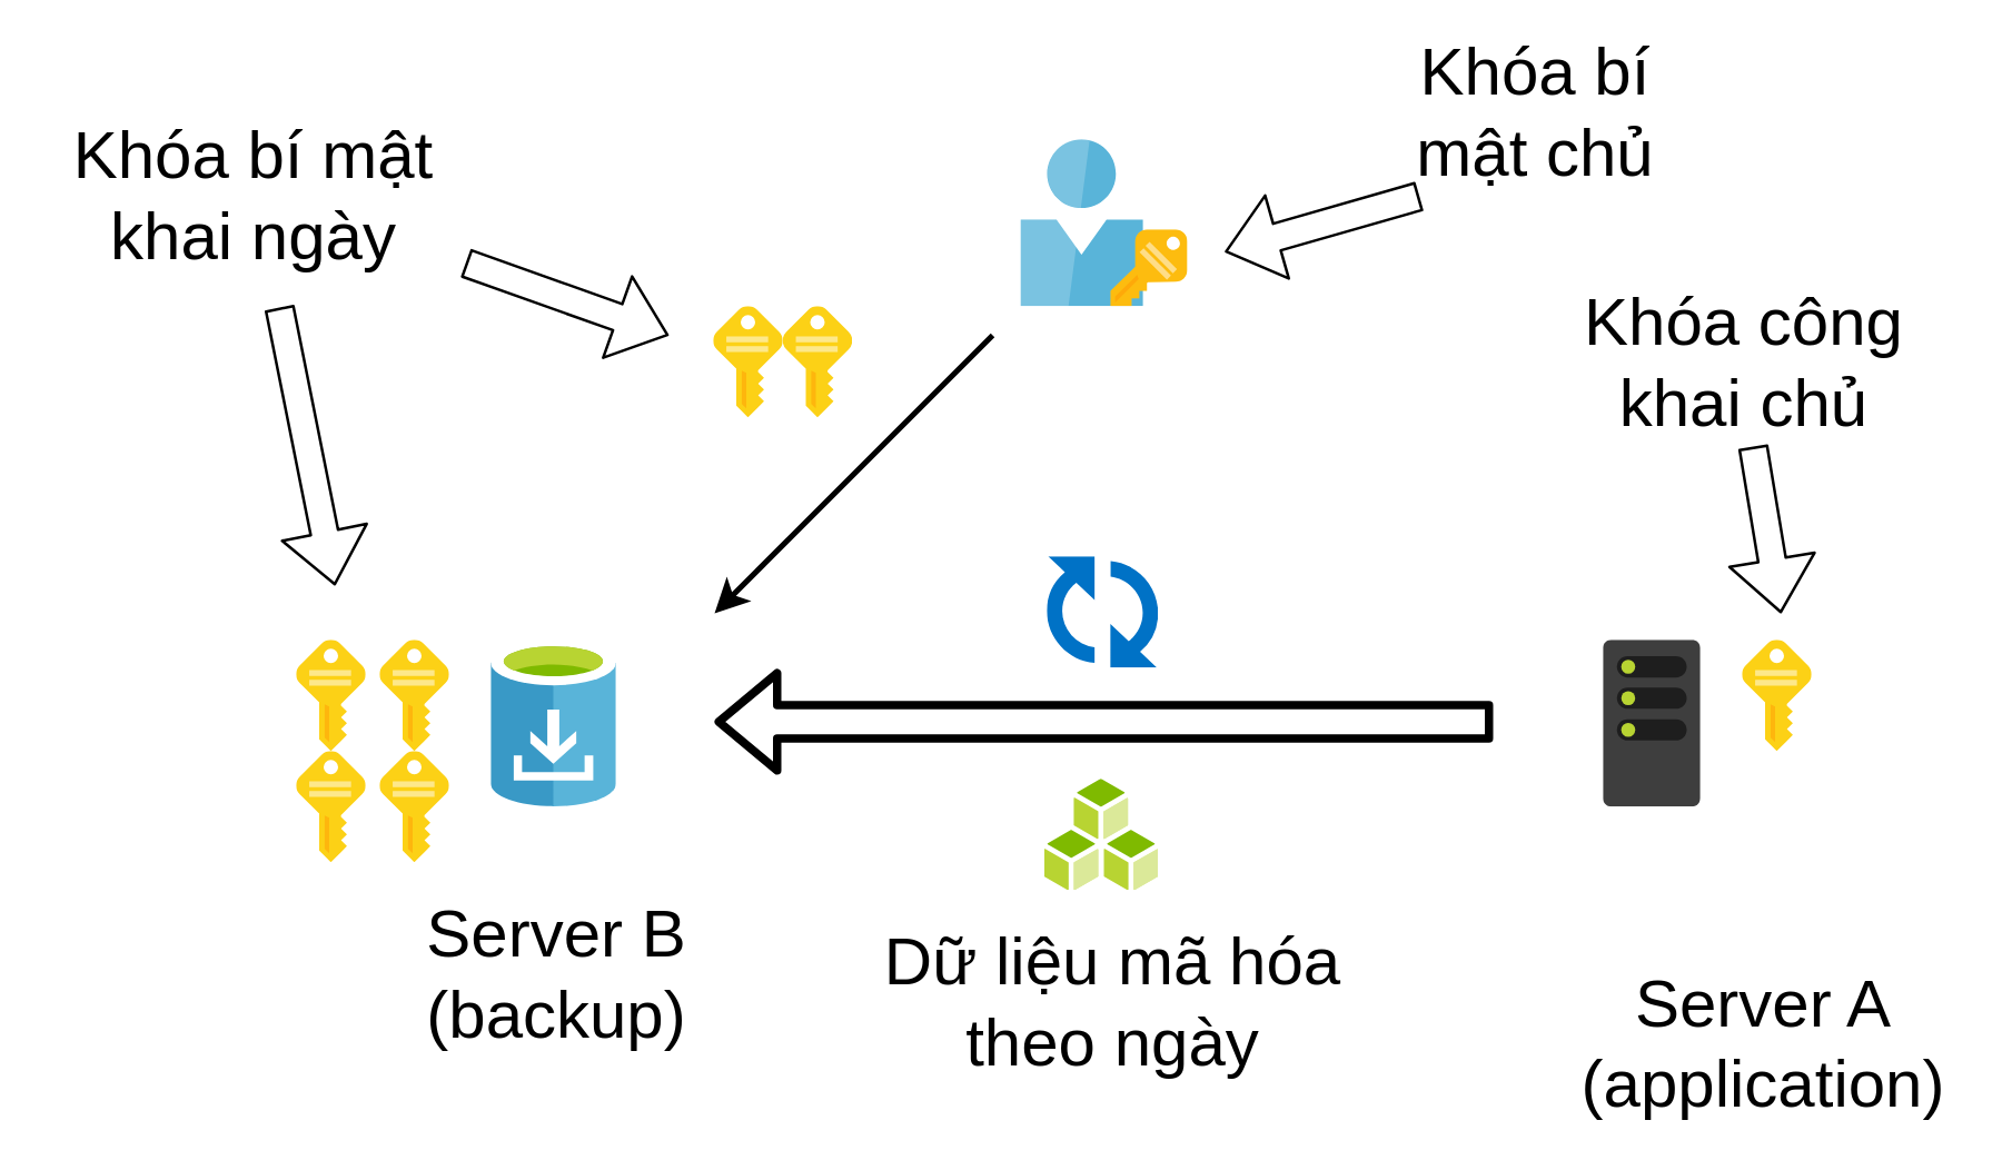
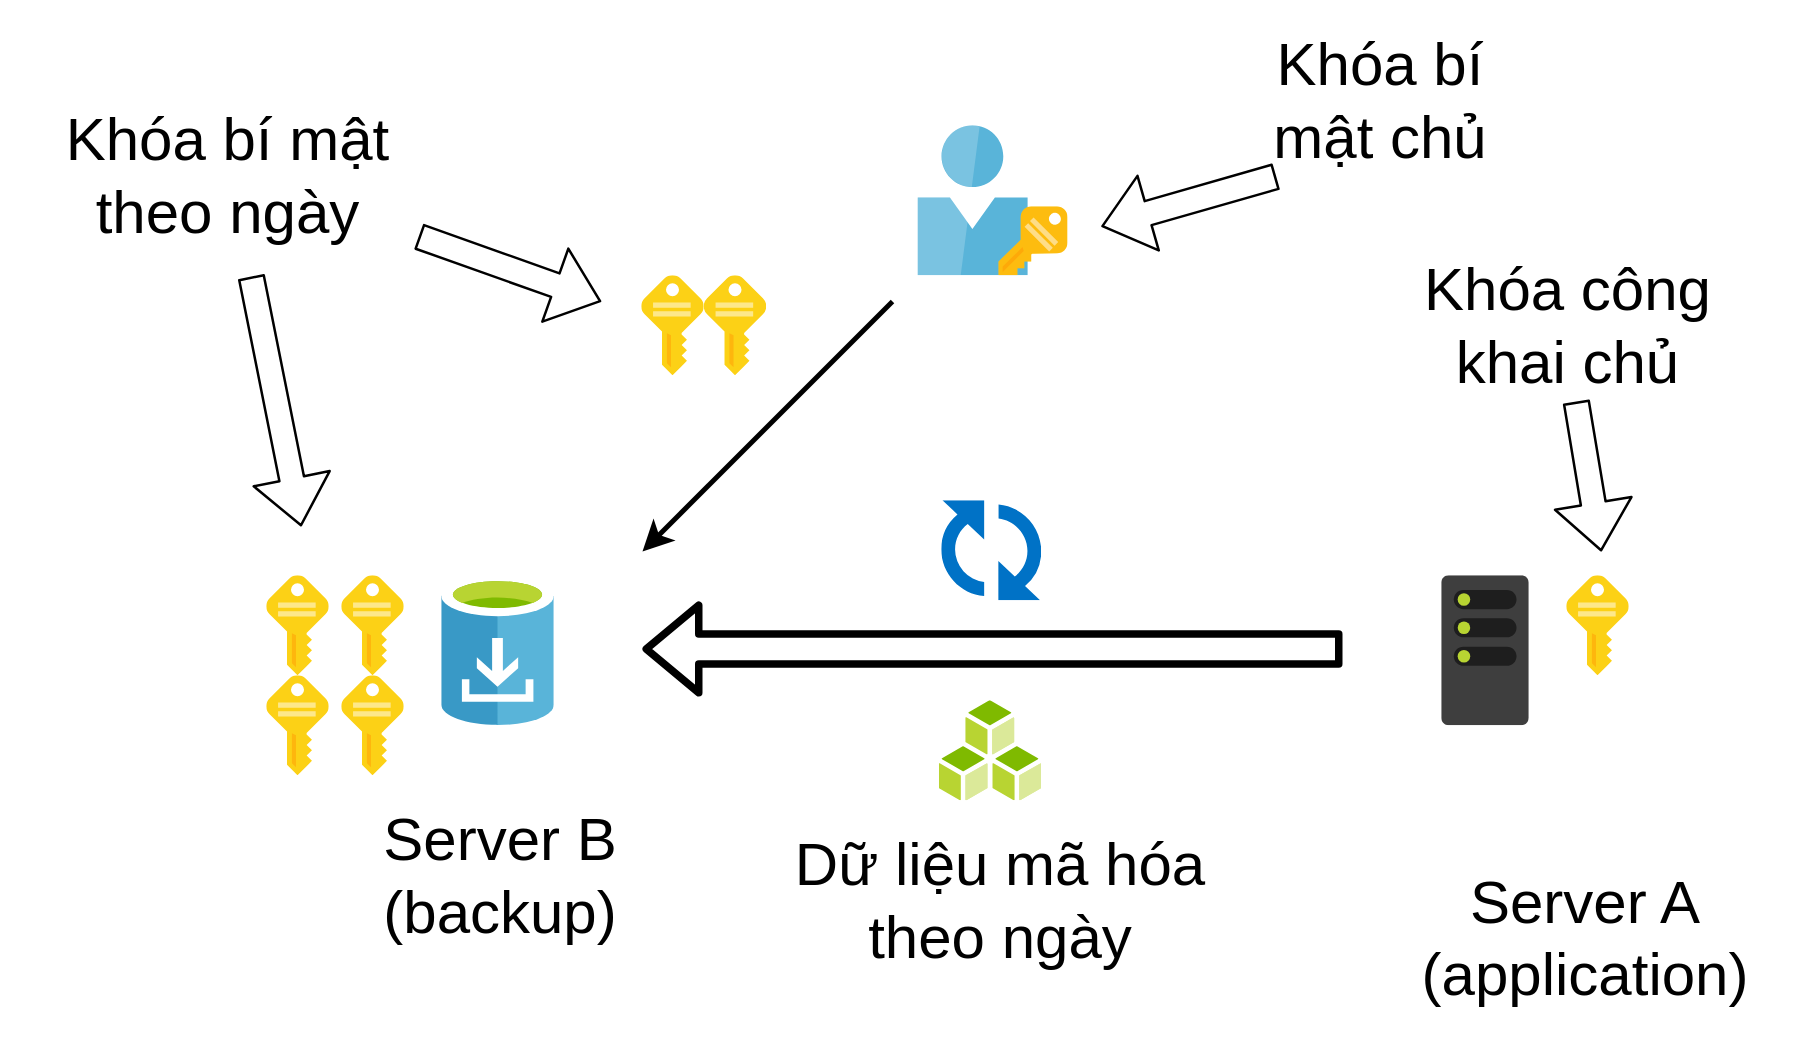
- <mxCell id="18" value="Khóa bí mật khai ngày" style="text;html=1;strokeColor=none;fillColor=none;align=center;verticalAlign=middle;whiteSpace=wrap;rounded=0;fontSize=24;" parent="1" vertex="1"><mxGeometry x="20" y="50" width="142" height="40" as="geometry" /></mxCell>
+ <mxCell id="18" value="Khóa bí mật theo ngày" style="text;html=1;strokeColor=none;fillColor=none;align=center;verticalAlign=middle;whiteSpace=wrap;rounded=0;fontSize=24;" parent="1" vertex="1"><mxGeometry x="20" y="50" width="142" height="40" as="geometry" /></mxCell>
